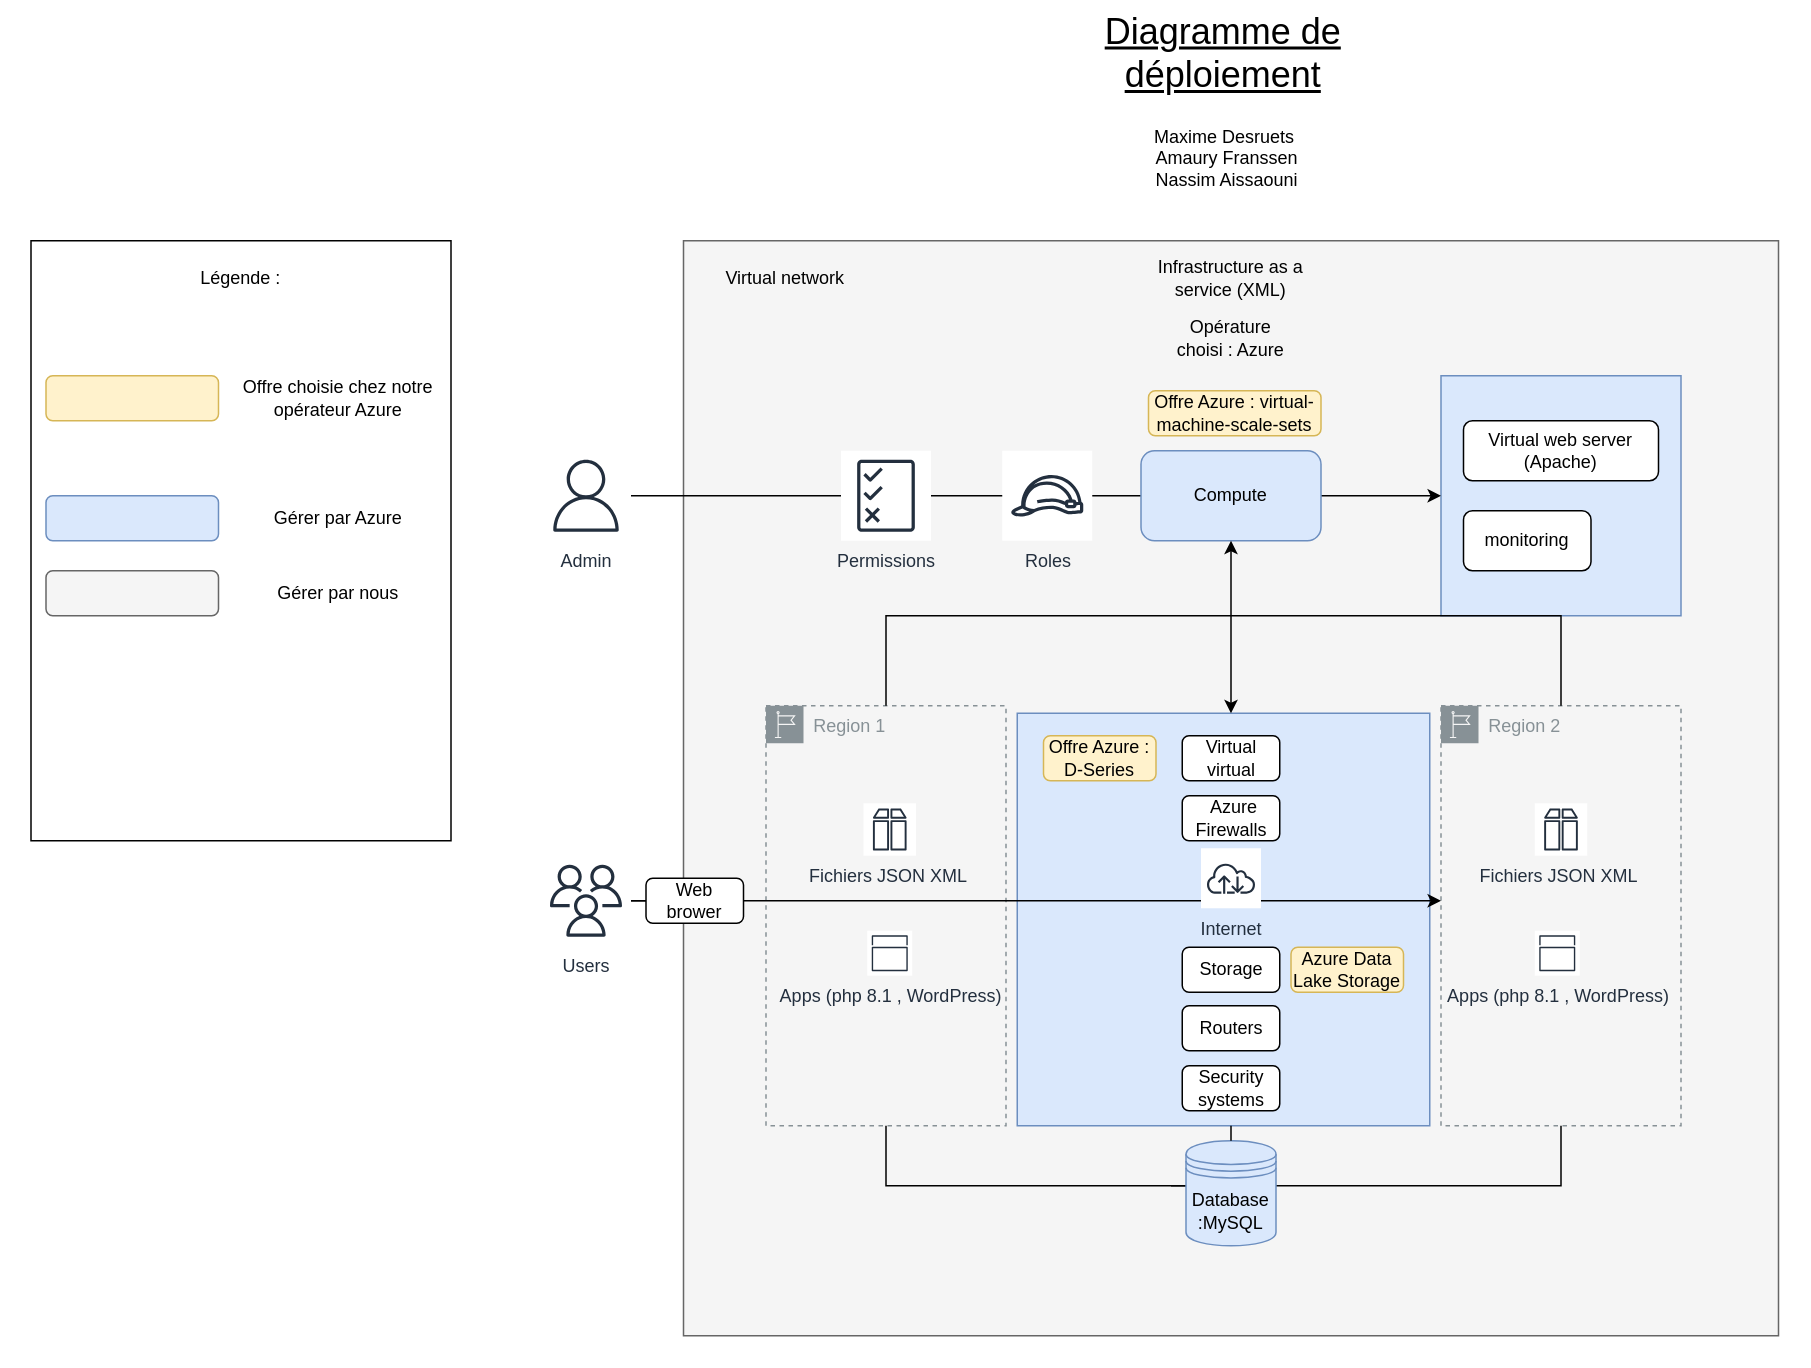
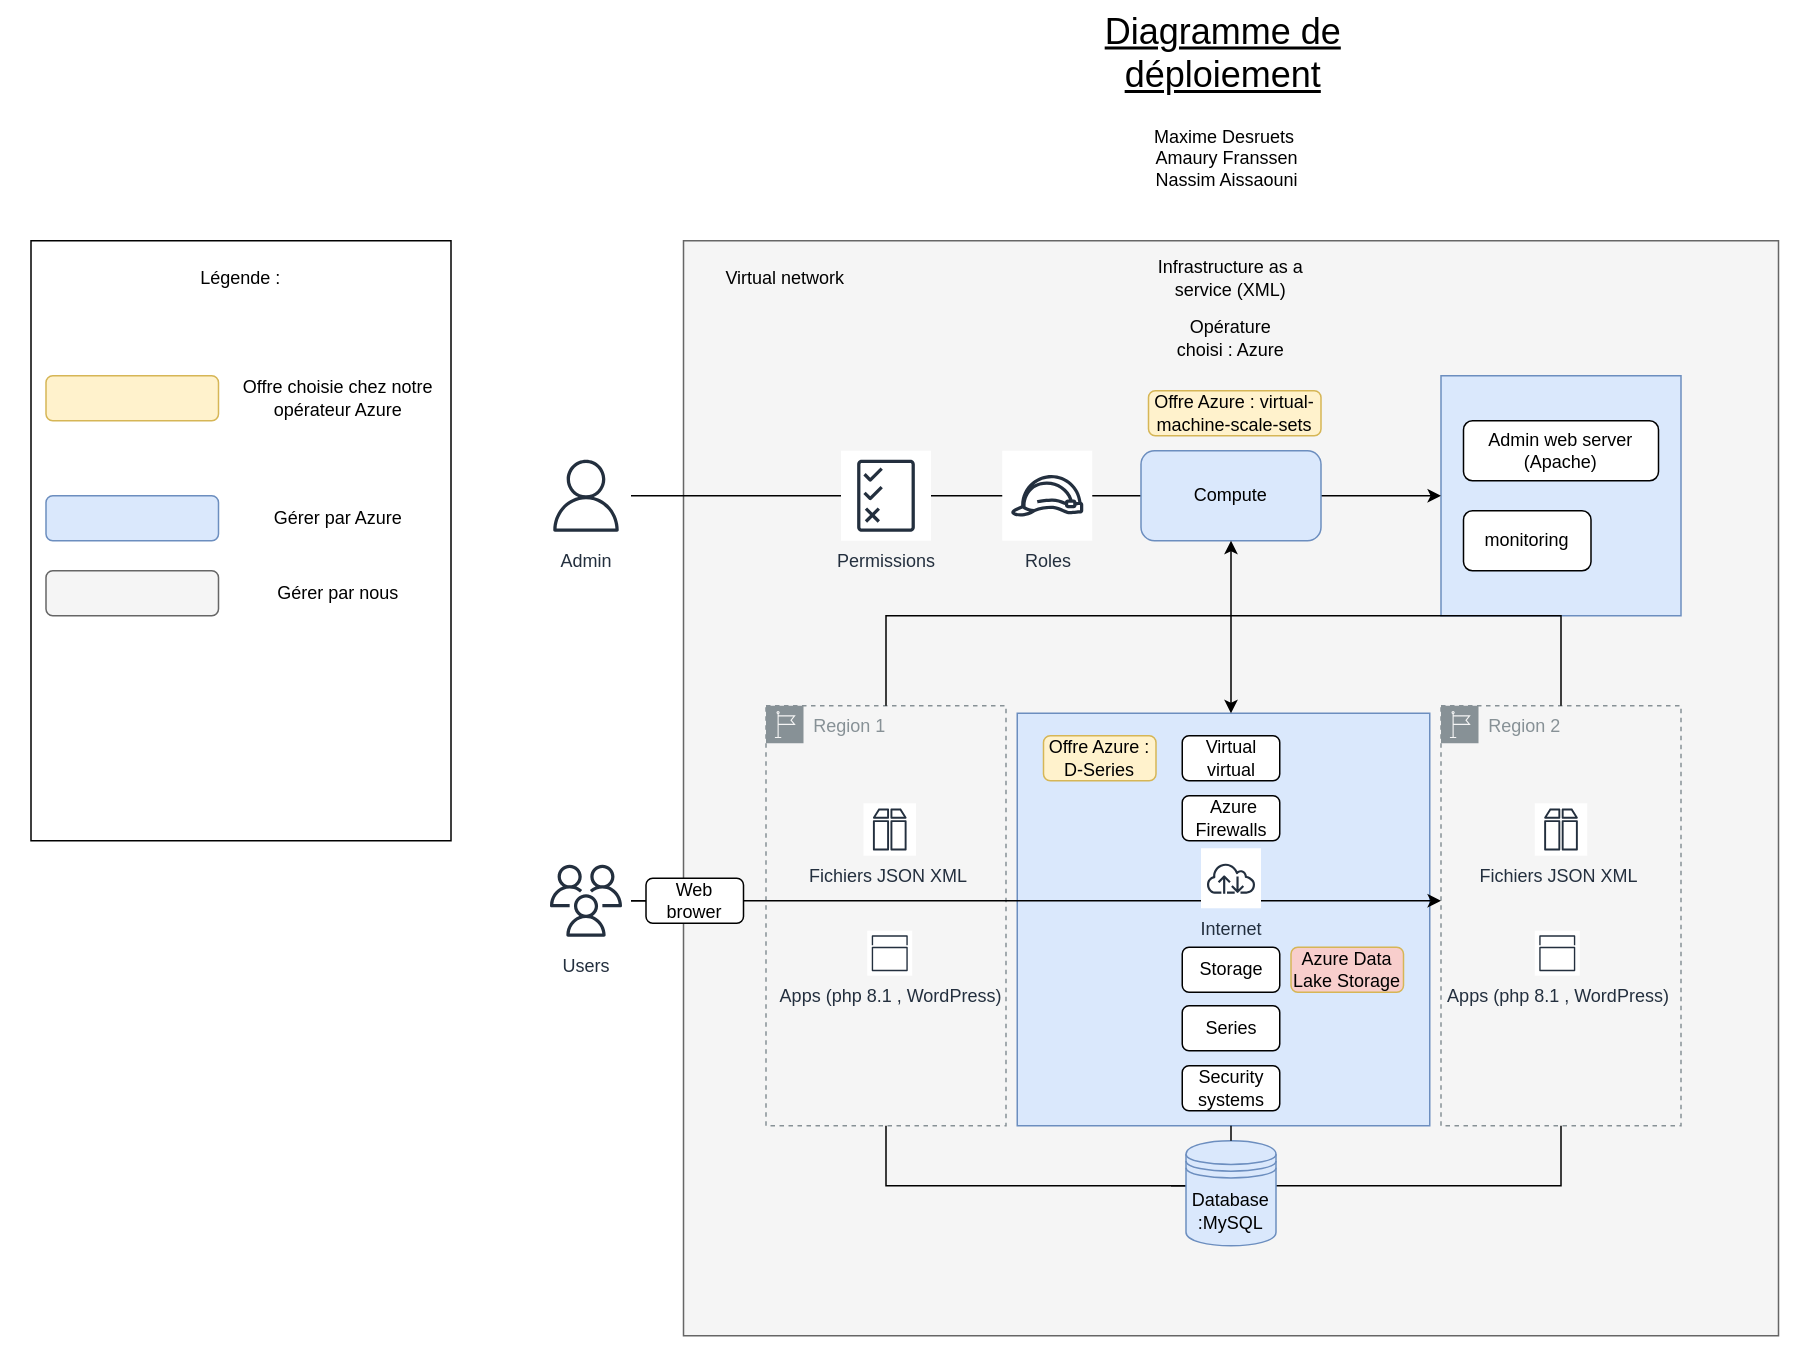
- <mxCell id="11" value="Virtual web server (Apache)" style="rounded=1;whiteSpace=wrap;html=1;" vertex="1" parent="1"><mxGeometry x="975" y="280" width="130" height="40" as="geometry" /></mxCell>
+ <mxCell id="11" value="Admin web server (Apache)" style="rounded=1;whiteSpace=wrap;html=1;" vertex="1" parent="1"><mxGeometry x="975" y="280" width="130" height="40" as="geometry" /></mxCell>
- <mxCell id="36" value="Azure Data Lake Storage" style="rounded=1;whiteSpace=wrap;html=1;fillColor=#fff2cc;strokeColor=#d6b656;" vertex="1" parent="1"><mxGeometry x="860" y="631" width="75" height="30" as="geometry" /></mxCell>
+ <mxCell id="36" value="Azure Data Lake Storage" style="rounded=1;whiteSpace=wrap;html=1;fillColor=#f8cecc;strokeColor=#d6b656;" vertex="1" parent="1"><mxGeometry x="860" y="631" width="75" height="30" as="geometry" /></mxCell>
- <mxCell id="31" value="Routers" style="rounded=1;whiteSpace=wrap;html=1;" vertex="1" parent="1"><mxGeometry x="787.5" y="670" width="65" height="30" as="geometry" /></mxCell>
+ <mxCell id="31" value="Series" style="rounded=1;whiteSpace=wrap;html=1;" vertex="1" parent="1"><mxGeometry x="787.5" y="670" width="65" height="30" as="geometry" /></mxCell>
